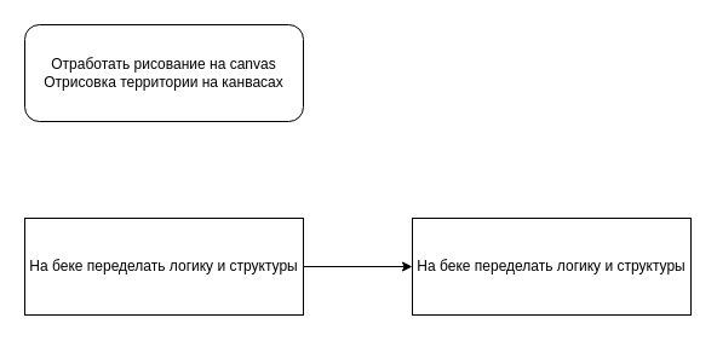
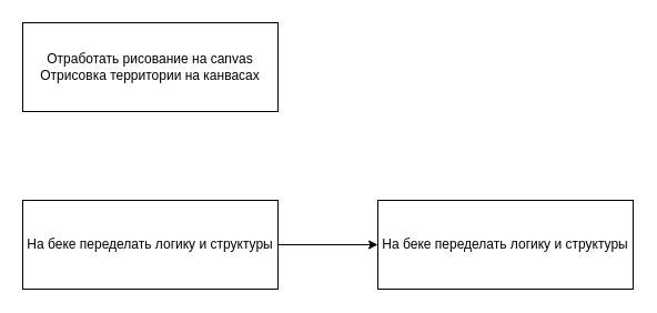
- <mxCell id="2" value="Отработать рисование на canvas&lt;br&gt;Отрисовка территории на канвасах" style="whiteSpace=wrap;html=1;rounded=1;" vertex="1" parent="1"><mxGeometry x="20" y="20" width="230" height="80" as="geometry" /></mxCell>
+ <mxCell id="2" value="Отработать рисование на canvas&lt;br&gt;Отрисовка территории на канвасах" style="rounded=0;whiteSpace=wrap;html=1;" vertex="1" parent="1"><mxGeometry x="20" y="20" width="230" height="80" as="geometry" /></mxCell>
